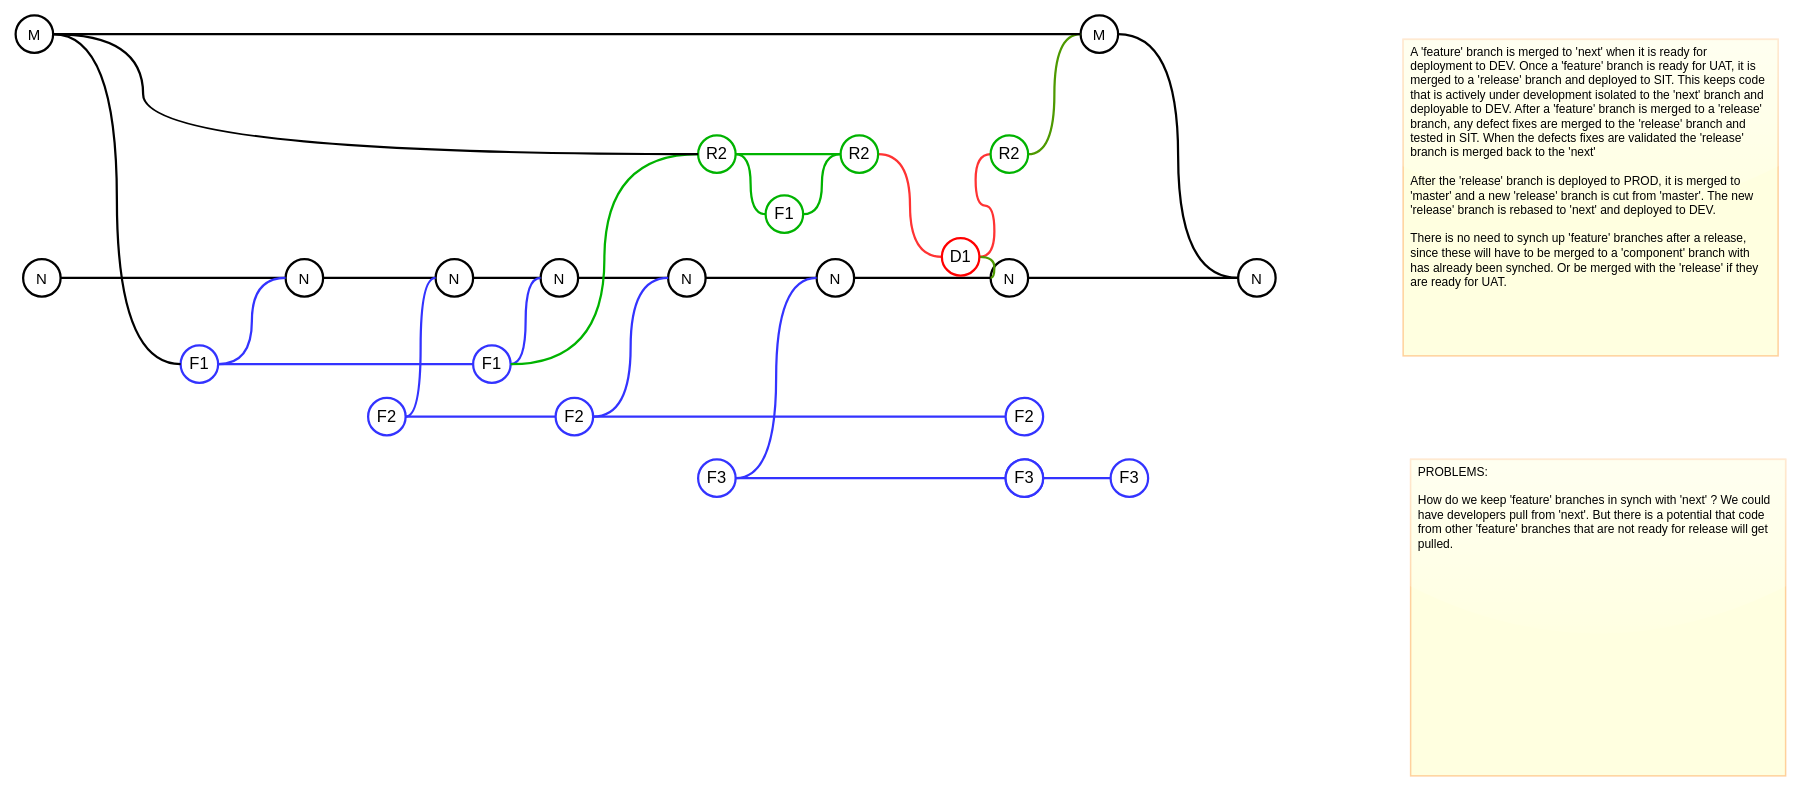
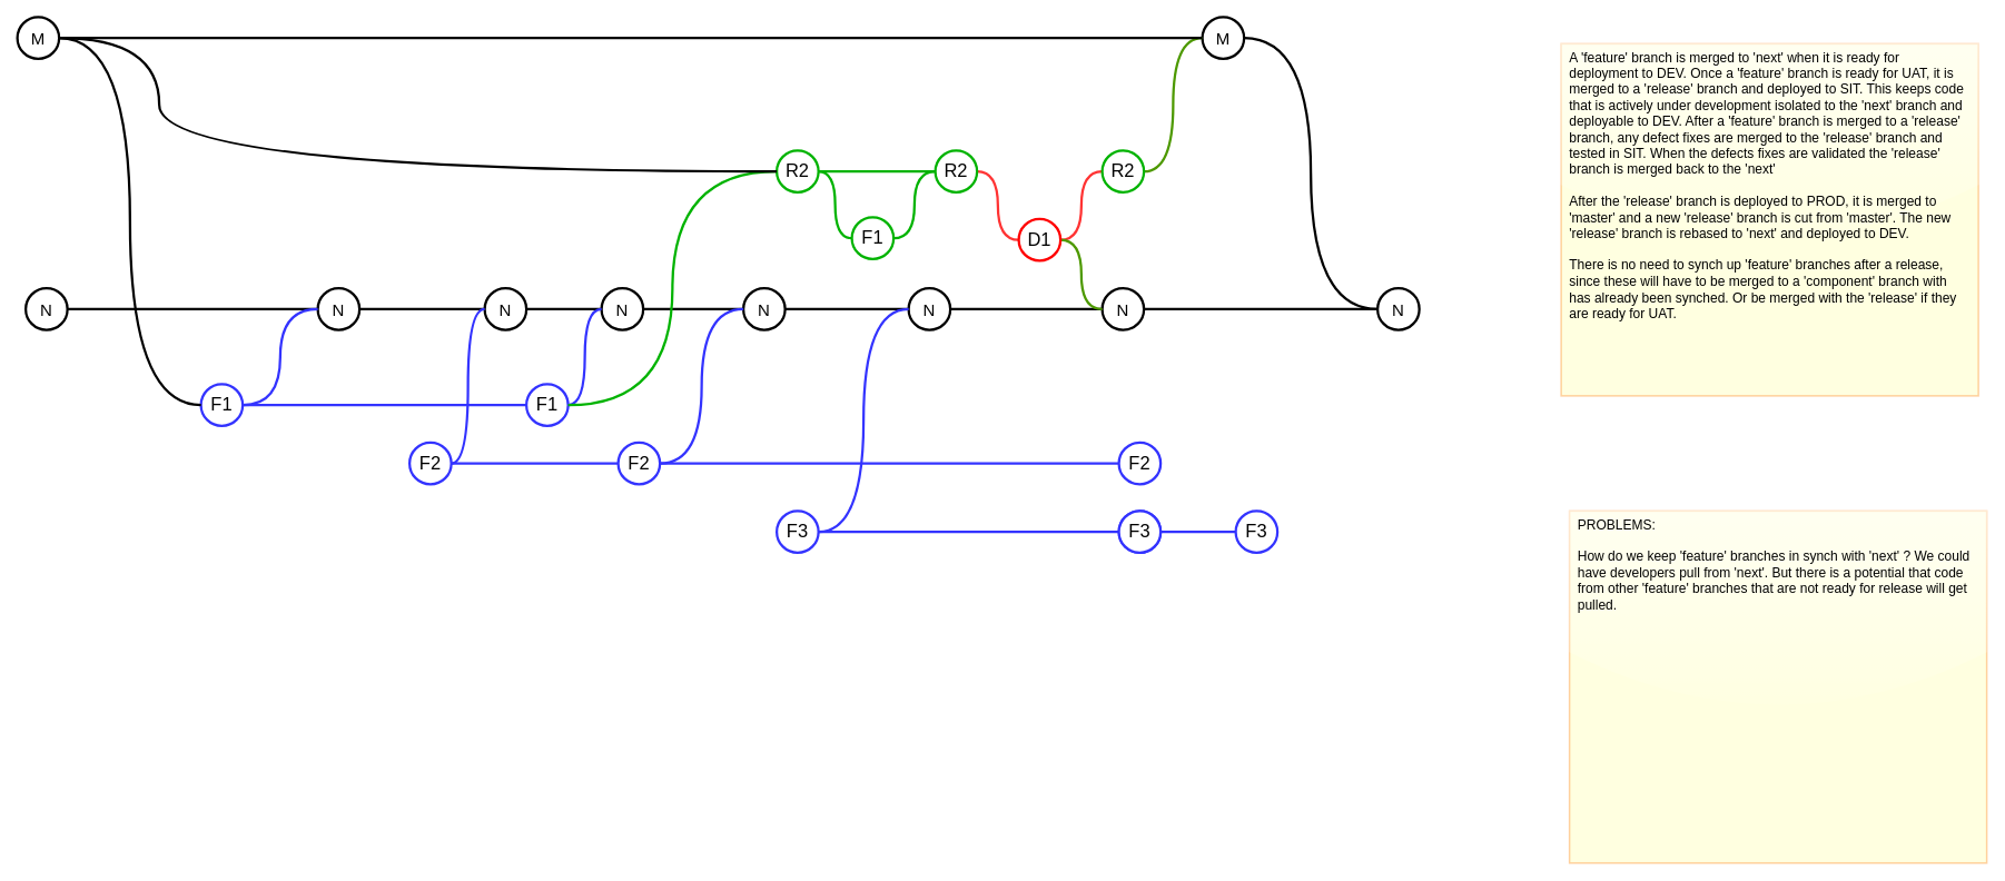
- <mxCell id="54" value="D1" style="ellipse;whiteSpace=wrap;html=1;aspect=fixed;fontSize=22;strokeWidth=3;strokeColor=#FF0000;" vertex="1" parent="1"><mxGeometry x="1255" y="317" width="50" height="50" as="geometry" /></mxCell>
+ <mxCell id="54" value="D1" style="ellipse;whiteSpace=wrap;html=1;aspect=fixed;fontSize=22;strokeWidth=3;strokeColor=#FF0000;" vertex="1" parent="1"><mxGeometry x="1220" y="262" width="50" height="50" as="geometry" /></mxCell>
